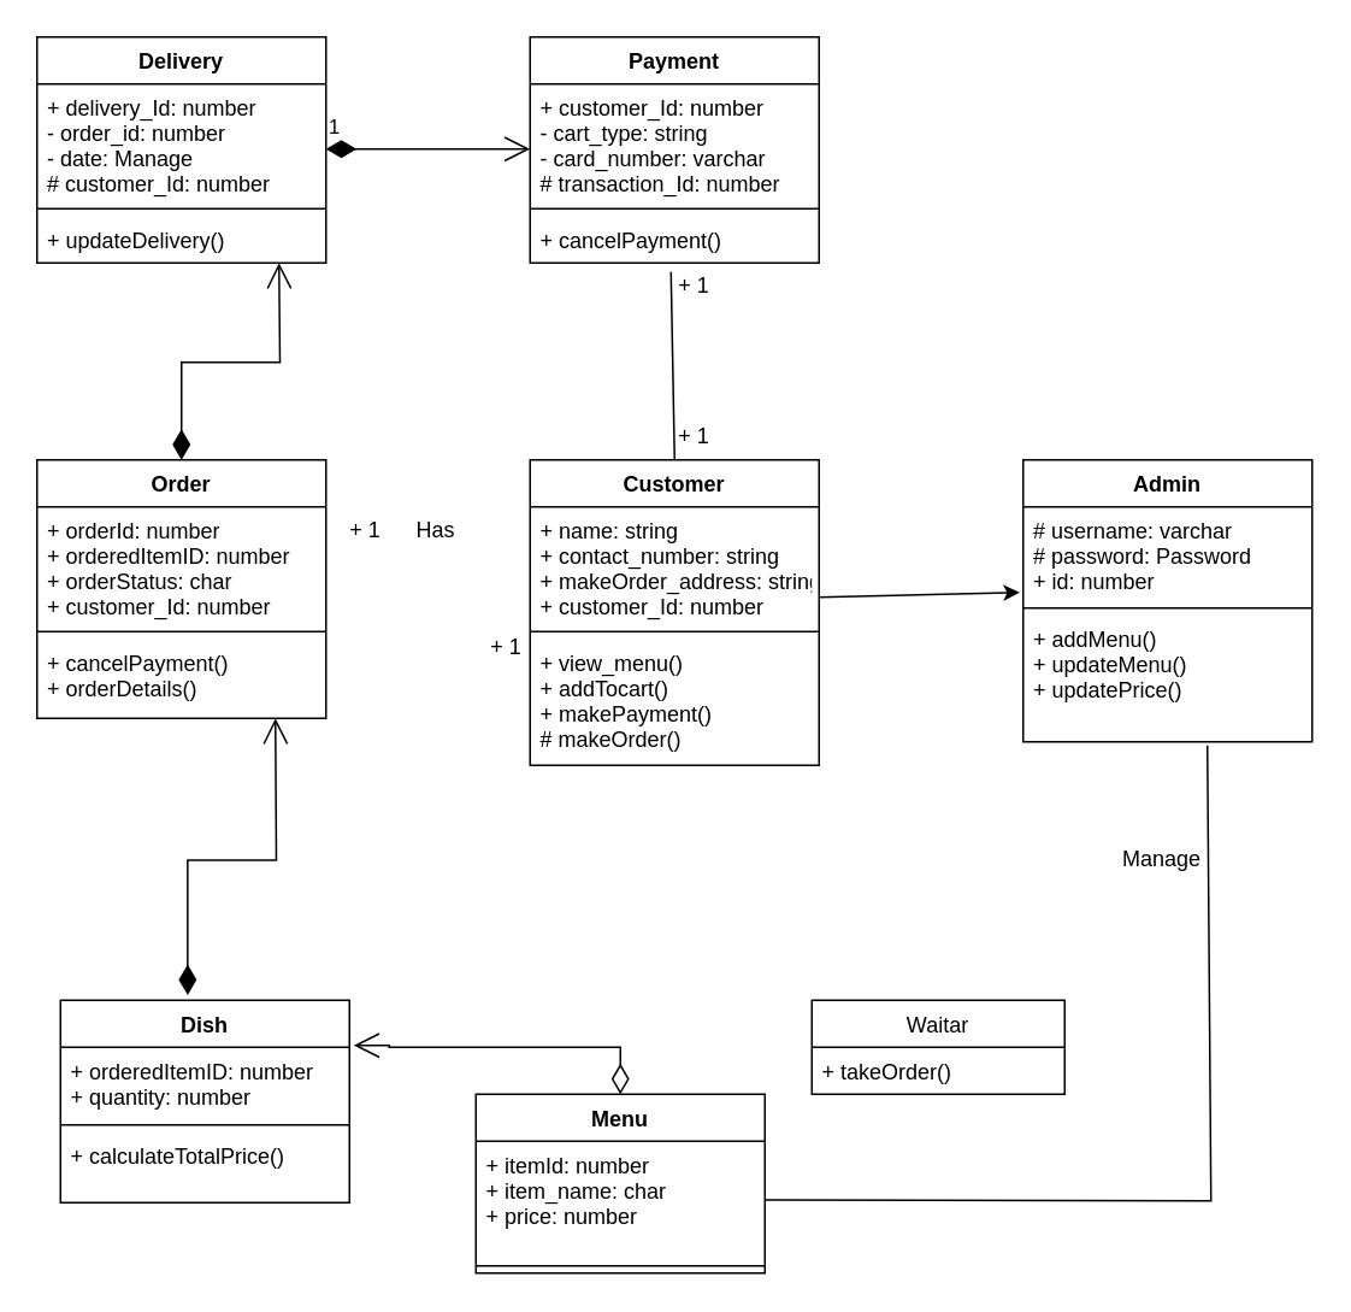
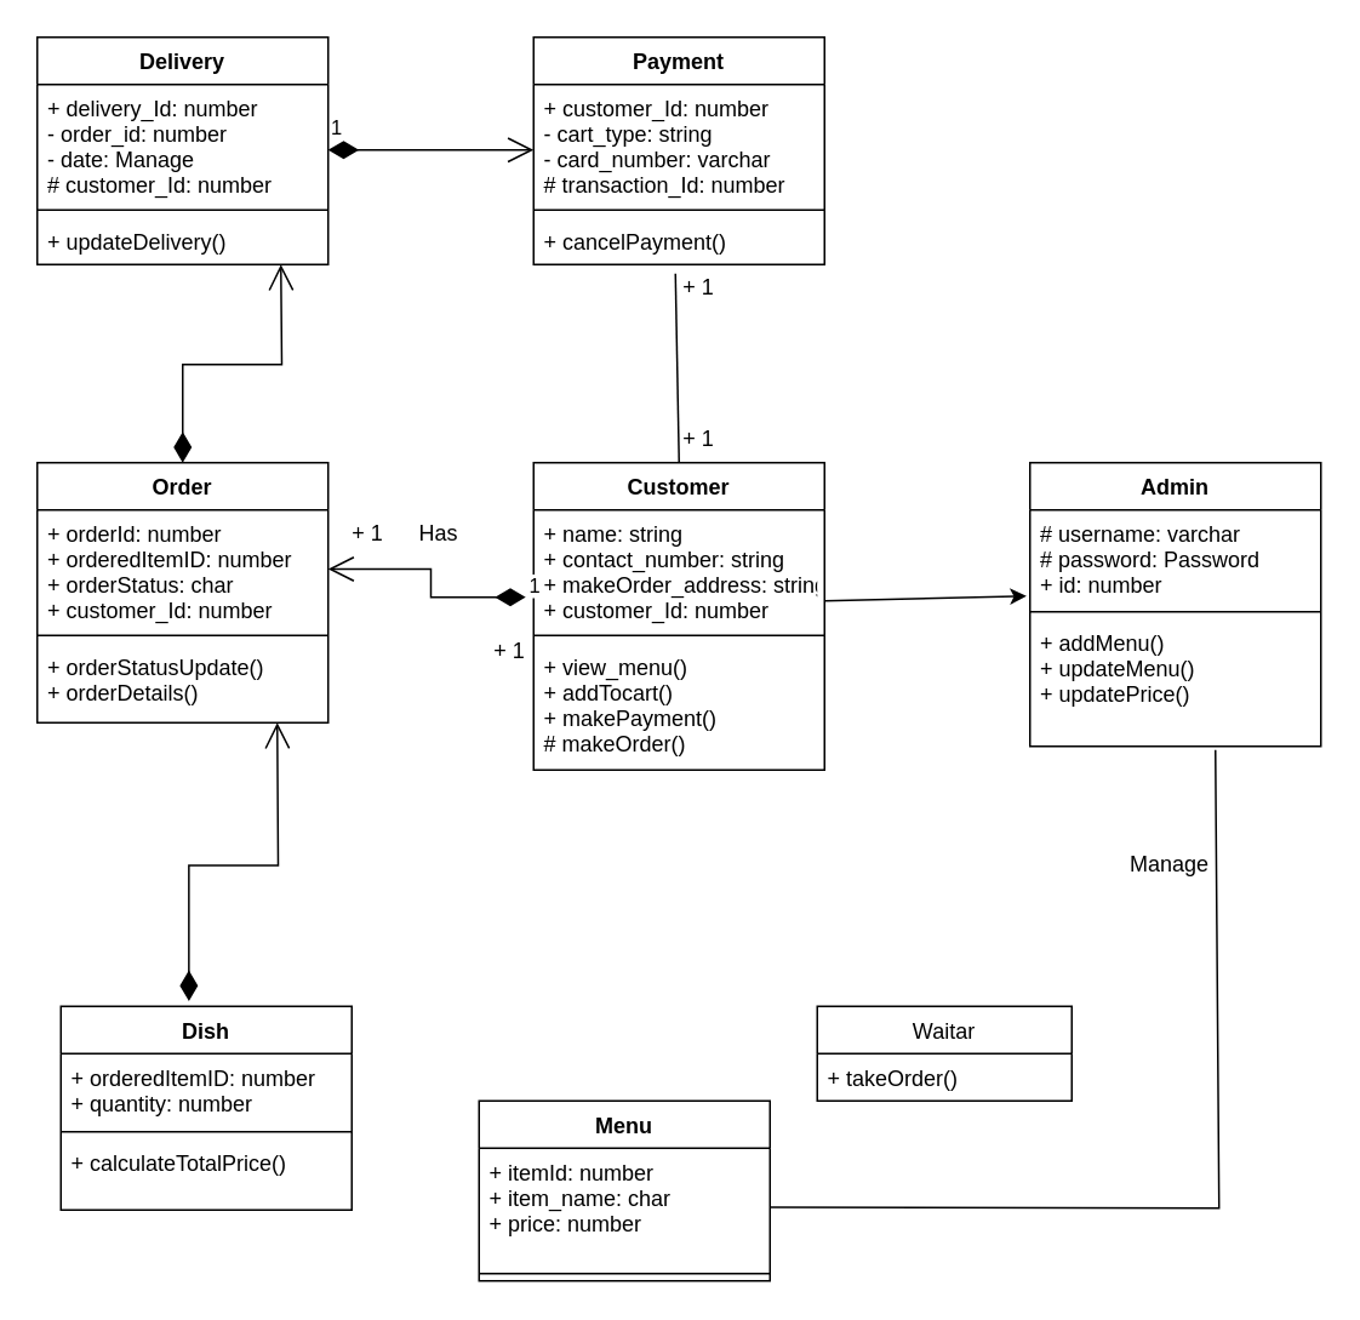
+ <mxCell id="17" value="1" style="endArrow=open;html=1;endSize=12;startArrow=diamondThin;startSize=14;startFill=1;edgeStyle=orthogonalEdgeStyle;align=left;verticalAlign=bottom;rounded=0;exitX=-0.027;exitY=0.738;exitDx=0;exitDy=0;exitPerimeter=0;entryX=1;entryY=0.5;entryDx=0;entryDy=0;" edge="1" parent="1" source="3" target="14"><mxGeometry x="-1" y="3" relative="1" as="geometry"><mxPoint x="254" y="254" as="sourcePoint" /><mxPoint x="189" y="189" as="targetPoint" /></mxGeometry></mxCell>
- <mxCell id="16" value="+ cancelPayment()&#10;+ orderDetails()" style="text;strokeColor=none;fillColor=none;align=left;verticalAlign=top;spacingLeft=4;spacingRight=4;overflow=hidden;rotatable=0;points=[[0,0.5],[1,0.5]];portConstraint=eastwest;" vertex="1" parent="13"><mxGeometry y="99" width="160" height="44" as="geometry" /></mxCell>
+ <mxCell id="16" value="+ orderStatusUpdate()&#10;+ orderDetails()" style="text;strokeColor=none;fillColor=none;align=left;verticalAlign=top;spacingLeft=4;spacingRight=4;overflow=hidden;rotatable=0;points=[[0,0.5],[1,0.5]];portConstraint=eastwest;" vertex="1" parent="13"><mxGeometry y="99" width="160" height="44" as="geometry" /></mxCell>
- <mxCell id="40" value="" style="endArrow=open;html=1;endSize=12;startArrow=diamondThin;startSize=14;startFill=0;edgeStyle=orthogonalEdgeStyle;align=left;verticalAlign=bottom;rounded=0;exitX=0.5;exitY=0;exitDx=0;exitDy=0;entryX=1.015;entryY=-0.026;entryDx=0;entryDy=0;entryPerimeter=0;" edge="1" parent="1" source="33" target="30"><mxGeometry x="-0.875" y="-28" relative="1" as="geometry"><mxPoint x="215" y="540" as="sourcePoint" /><mxPoint x="215" y="579" as="targetPoint" /><Array as="points"><mxPoint x="343" y="579" /><mxPoint x="215" y="579" /><mxPoint x="215" y="578" /></Array><mxPoint as="offset" /></mxGeometry></mxCell>
